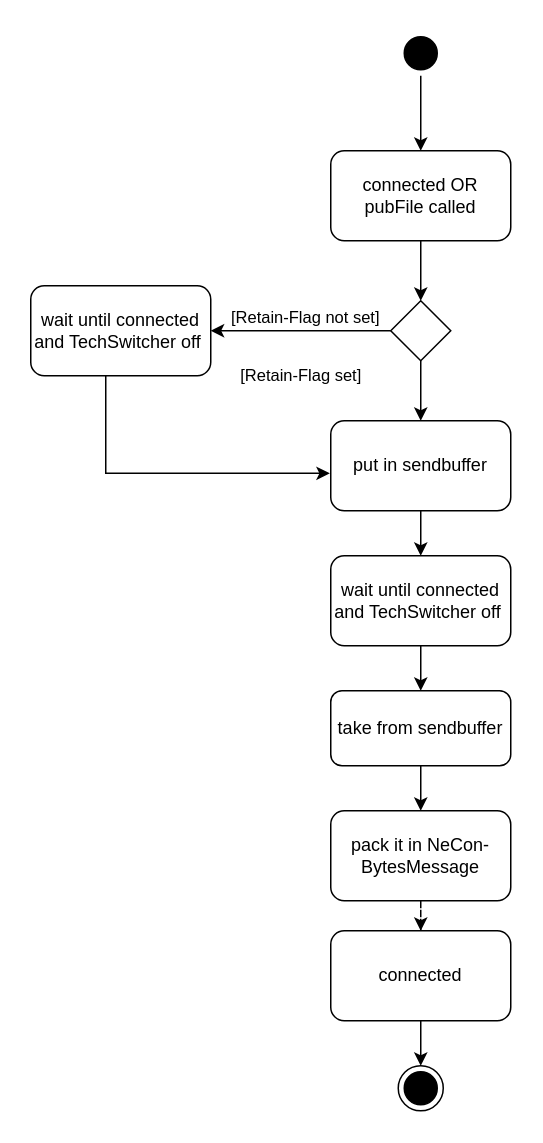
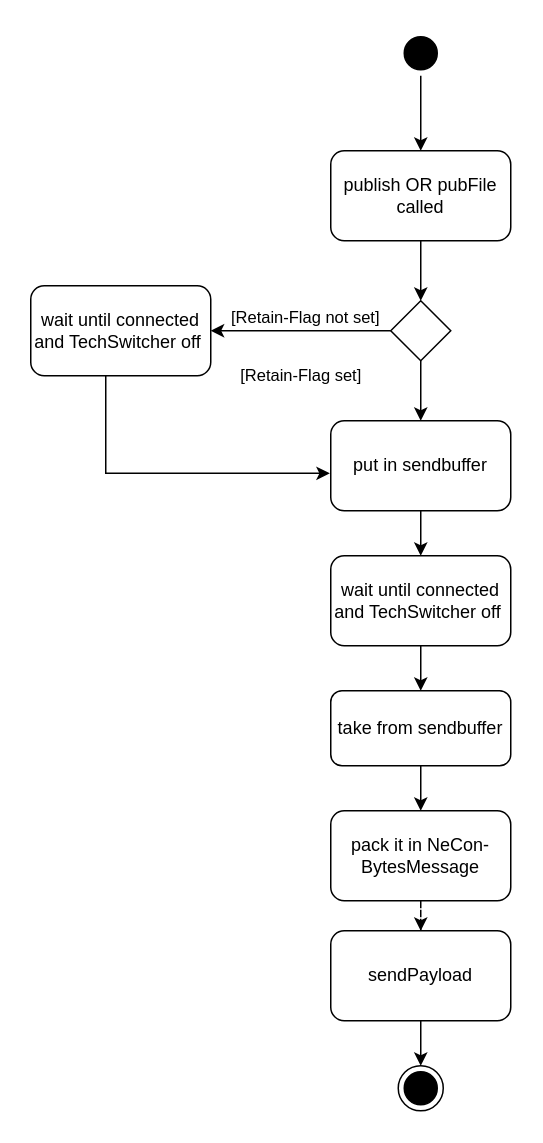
- <mxCell id="5" value="connected OR pubFile called" style="rounded=1;whiteSpace=wrap;html=1;" vertex="1" parent="1"><mxGeometry x="220" y="100" width="120" height="60" as="geometry" /></mxCell>
+ <mxCell id="5" value="publish OR pubFile called" style="rounded=1;whiteSpace=wrap;html=1;" vertex="1" parent="1"><mxGeometry x="220" y="100" width="120" height="60" as="geometry" /></mxCell>
- <mxCell id="22" value="connected" style="rounded=1;whiteSpace=wrap;html=1;" vertex="1" parent="1"><mxGeometry x="220" y="620" width="120" height="60" as="geometry" /></mxCell>
+ <mxCell id="22" value="sendPayload" style="rounded=1;whiteSpace=wrap;html=1;" vertex="1" parent="1"><mxGeometry x="220" y="620" width="120" height="60" as="geometry" /></mxCell>
